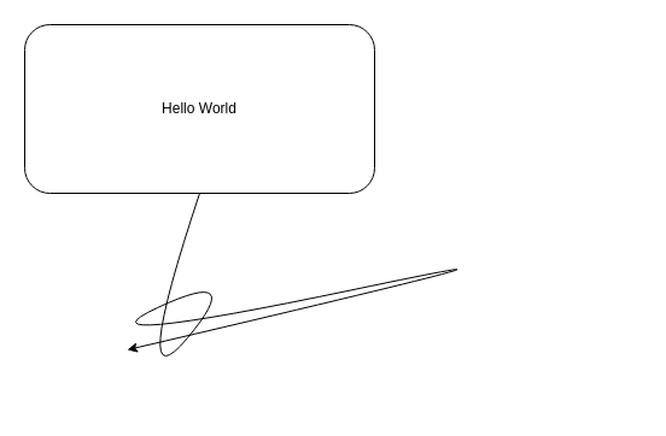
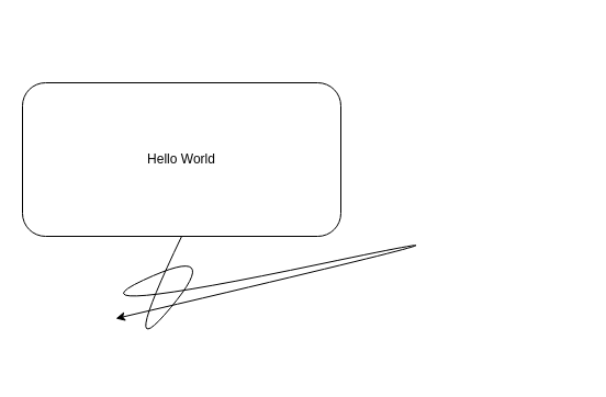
- <mxCell id="2" value="Hello World" style="rounded=1;whiteSpace=wrap;html=1;" vertex="1" parent="1"><mxGeometry x="20" y="20" width="290" height="140" as="geometry" /></mxCell>
+ <mxCell id="2" value="Hello World" style="rounded=1;whiteSpace=wrap;html=1;" vertex="1" parent="1"><mxGeometry x="20" y="75" width="290" height="140" as="geometry" /></mxCell>
